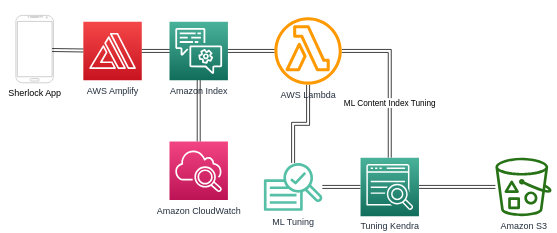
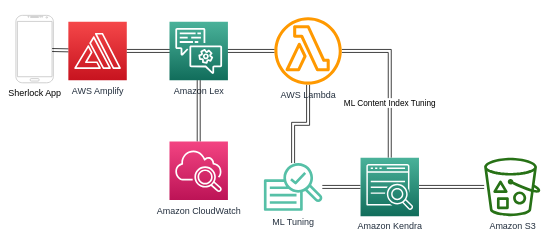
- <mxCell id="5" value="AWS Amplify" style="sketch=0;points=[[0,0,0],[0.25,0,0],[0.5,0,0],[0.75,0,0],[1,0,0],[0,1,0],[0.25,1,0],[0.5,1,0],[0.75,1,0],[1,1,0],[0,0.25,0],[0,0.5,0],[0,0.75,0],[1,0.25,0],[1,0.5,0],[1,0.75,0]];outlineConnect=0;fontColor=#232F3E;gradientColor=#F54749;gradientDirection=north;fillColor=#C7131F;strokeColor=#ffffff;dashed=0;verticalLabelPosition=bottom;verticalAlign=top;align=center;html=1;fontSize=12;fontStyle=0;aspect=fixed;shape=mxgraph.aws4.resourceIcon;resIcon=mxgraph.aws4.amplify;" parent="1" vertex="1"><mxGeometry x="110" y="28.5" width="78" height="78" as="geometry" /></mxCell>
+ <mxCell id="5" value="AWS Amplify" style="sketch=0;points=[[0,0,0],[0.25,0,0],[0.5,0,0],[0.75,0,0],[1,0,0],[0,1,0],[0.25,1,0],[0.5,1,0],[0.75,1,0],[1,1,0],[0,0.25,0],[0,0.5,0],[0,0.75,0],[1,0.25,0],[1,0.5,0],[1,0.75,0]];outlineConnect=0;fontColor=#232F3E;gradientColor=#F54749;gradientDirection=north;fillColor=#C7131F;strokeColor=#ffffff;dashed=0;verticalLabelPosition=bottom;verticalAlign=top;align=center;html=1;fontSize=12;fontStyle=0;aspect=fixed;shape=mxgraph.aws4.resourceIcon;resIcon=mxgraph.aws4.amplify;" parent="1" vertex="1"><mxGeometry x="90" y="28.5" width="78" height="78" as="geometry" /></mxCell>
- <mxCell id="15" value="Amazon Index" style="sketch=0;points=[[0,0,0],[0.25,0,0],[0.5,0,0],[0.75,0,0],[1,0,0],[0,1,0],[0.25,1,0],[0.5,1,0],[0.75,1,0],[1,1,0],[0,0.25,0],[0,0.5,0],[0,0.75,0],[1,0.25,0],[1,0.5,0],[1,0.75,0]];outlineConnect=0;fontColor=#232F3E;gradientColor=#4AB29A;gradientDirection=north;fillColor=#116D5B;strokeColor=#ffffff;dashed=0;verticalLabelPosition=bottom;verticalAlign=top;align=center;html=1;fontSize=12;fontStyle=0;aspect=fixed;shape=mxgraph.aws4.resourceIcon;resIcon=mxgraph.aws4.lex;" parent="1" vertex="1"><mxGeometry x="225" y="28.5" width="78" height="78" as="geometry" /></mxCell>
+ <mxCell id="15" value="Amazon Lex" style="sketch=0;points=[[0,0,0],[0.25,0,0],[0.5,0,0],[0.75,0,0],[1,0,0],[0,1,0],[0.25,1,0],[0.5,1,0],[0.75,1,0],[1,1,0],[0,0.25,0],[0,0.5,0],[0,0.75,0],[1,0.25,0],[1,0.5,0],[1,0.75,0]];outlineConnect=0;fontColor=#232F3E;gradientColor=#4AB29A;gradientDirection=north;fillColor=#116D5B;strokeColor=#ffffff;dashed=0;verticalLabelPosition=bottom;verticalAlign=top;align=center;html=1;fontSize=12;fontStyle=0;aspect=fixed;shape=mxgraph.aws4.resourceIcon;resIcon=mxgraph.aws4.lex;" parent="1" vertex="1"><mxGeometry x="225" y="28.5" width="78" height="78" as="geometry" /></mxCell>
- <mxCell id="3" value="Amazon S3" style="outlineConnect=0;fontColor=#232F3E;gradientColor=none;fillColor=#277116;strokeColor=none;dashed=0;verticalLabelPosition=bottom;verticalAlign=top;align=center;html=1;fontSize=12;fontStyle=0;aspect=fixed;pointerEvents=1;shape=mxgraph.aws4.bucket_with_objects;labelBackgroundColor=#ffffff;" parent="1" vertex="1"><mxGeometry x="660" y="210" width="75" height="78" as="geometry" /></mxCell>
+ <mxCell id="3" value="Amazon S3" style="outlineConnect=0;fontColor=#232F3E;gradientColor=none;fillColor=#277116;strokeColor=none;dashed=0;verticalLabelPosition=bottom;verticalAlign=top;align=center;html=1;fontSize=12;fontStyle=0;aspect=fixed;pointerEvents=1;shape=mxgraph.aws4.bucket_with_objects;labelBackgroundColor=#ffffff;" parent="1" vertex="1"><mxGeometry x="645" y="210" width="75" height="78" as="geometry" /></mxCell>
- <mxCell id="13" value="Tuning Kendra" style="sketch=0;points=[[0,0,0],[0.25,0,0],[0.5,0,0],[0.75,0,0],[1,0,0],[0,1,0],[0.25,1,0],[0.5,1,0],[0.75,1,0],[1,1,0],[0,0.25,0],[0,0.5,0],[0,0.75,0],[1,0.25,0],[1,0.5,0],[1,0.75,0]];outlineConnect=0;fontColor=#232F3E;gradientColor=#4AB29A;gradientDirection=north;fillColor=#116D5B;strokeColor=#ffffff;dashed=0;verticalLabelPosition=bottom;verticalAlign=top;align=center;html=1;fontSize=12;fontStyle=0;aspect=fixed;shape=mxgraph.aws4.resourceIcon;resIcon=mxgraph.aws4.kendra;" parent="1" vertex="1"><mxGeometry x="480" y="210" width="78" height="78" as="geometry" /></mxCell>
+ <mxCell id="13" value="Amazon Kendra" style="sketch=0;points=[[0,0,0],[0.25,0,0],[0.5,0,0],[0.75,0,0],[1,0,0],[0,1,0],[0.25,1,0],[0.5,1,0],[0.75,1,0],[1,1,0],[0,0.25,0],[0,0.5,0],[0,0.75,0],[1,0.25,0],[1,0.5,0],[1,0.75,0]];outlineConnect=0;fontColor=#232F3E;gradientColor=#4AB29A;gradientDirection=north;fillColor=#116D5B;strokeColor=#ffffff;dashed=0;verticalLabelPosition=bottom;verticalAlign=top;align=center;html=1;fontSize=12;fontStyle=0;aspect=fixed;shape=mxgraph.aws4.resourceIcon;resIcon=mxgraph.aws4.kendra;" parent="1" vertex="1"><mxGeometry x="480" y="210" width="78" height="78" as="geometry" /></mxCell>
